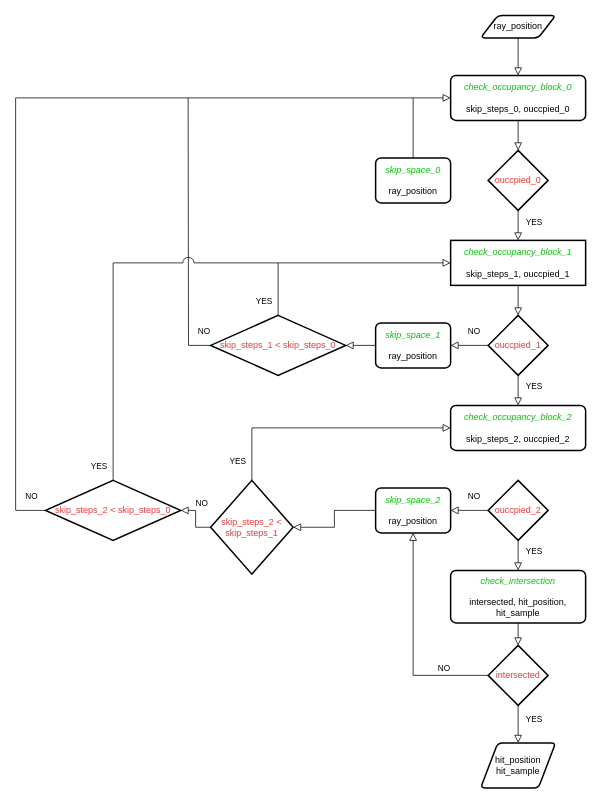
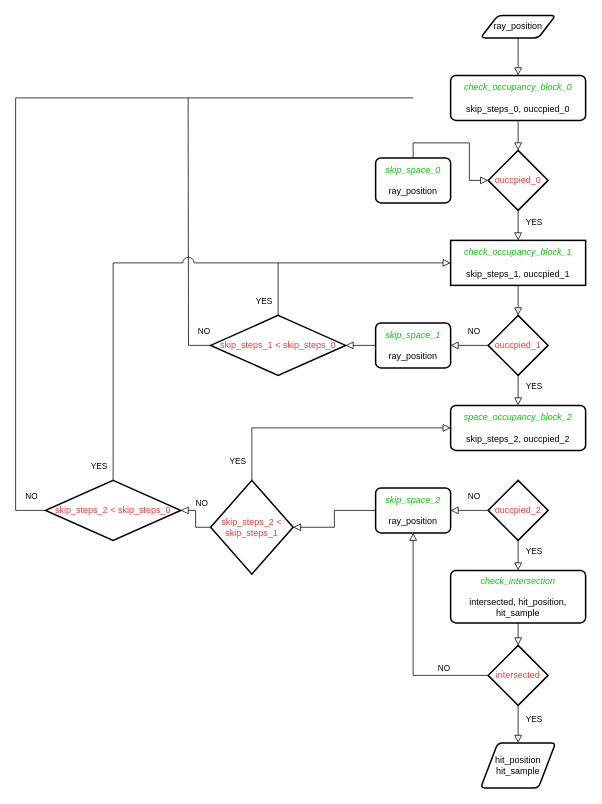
- <mxCell id="18" value="" style="rounded=0;html=1;jettySize=auto;orthogonalLoop=1;fontSize=11;endArrow=block;endFill=0;endSize=8;strokeWidth=1;shadow=0;labelBackgroundColor=none;edgeStyle=orthogonalEdgeStyle;exitX=0.5;exitY=0;exitDx=0;exitDy=0;entryX=0;entryY=0.5;entryDx=0;entryDy=0;" edge="1" parent="1" source="15" target="3"><mxGeometry relative="1" as="geometry"><mxPoint x="700" y="170" as="sourcePoint" /><mxPoint x="700" y="210" as="targetPoint" /></mxGeometry></mxCell>
+ <mxCell id="18" value="" style="rounded=0;html=1;jettySize=auto;orthogonalLoop=1;fontSize=11;endArrow=block;endFill=0;endSize=8;strokeWidth=1;shadow=0;labelBackgroundColor=none;edgeStyle=orthogonalEdgeStyle;exitX=0.5;exitY=0;exitDx=0;exitDy=0;" edge="1" parent="1" source="15" target="5"><mxGeometry relative="1" as="geometry"><mxPoint x="700" y="170" as="sourcePoint" /><mxPoint x="700" y="210" as="targetPoint" /></mxGeometry></mxCell>
- <mxCell id="13" value="&lt;i&gt;&lt;font color=&quot;#00cc00&quot;&gt;check_occupancy_block_2&lt;/font&gt;&lt;/i&gt;&lt;div&gt;&lt;i&gt;&lt;br&gt;&lt;/i&gt;&lt;div&gt;&lt;span style=&quot;background-color: initial;&quot;&gt;skip_steps_2,&amp;nbsp;&lt;/span&gt;&lt;span style=&quot;background-color: initial;&quot;&gt;ouccpied_2&lt;/span&gt;&lt;/div&gt;&lt;/div&gt;" style="rounded=1;whiteSpace=wrap;html=1;absoluteArcSize=1;arcSize=14;strokeWidth=2;" vertex="1" parent="1"><mxGeometry x="600" y="540" width="180" height="60" as="geometry" /></mxCell>
+ <mxCell id="13" value="&lt;i&gt;&lt;font color=&quot;#00cc00&quot;&gt;space_occupancy_block_2&lt;/font&gt;&lt;/i&gt;&lt;div&gt;&lt;i&gt;&lt;br&gt;&lt;/i&gt;&lt;div&gt;&lt;span style=&quot;background-color: initial;&quot;&gt;skip_steps_2,&amp;nbsp;&lt;/span&gt;&lt;span style=&quot;background-color: initial;&quot;&gt;ouccpied_2&lt;/span&gt;&lt;/div&gt;&lt;/div&gt;" style="rounded=1;whiteSpace=wrap;html=1;absoluteArcSize=1;arcSize=14;strokeWidth=2;" vertex="1" parent="1"><mxGeometry x="600" y="540" width="180" height="60" as="geometry" /></mxCell>
